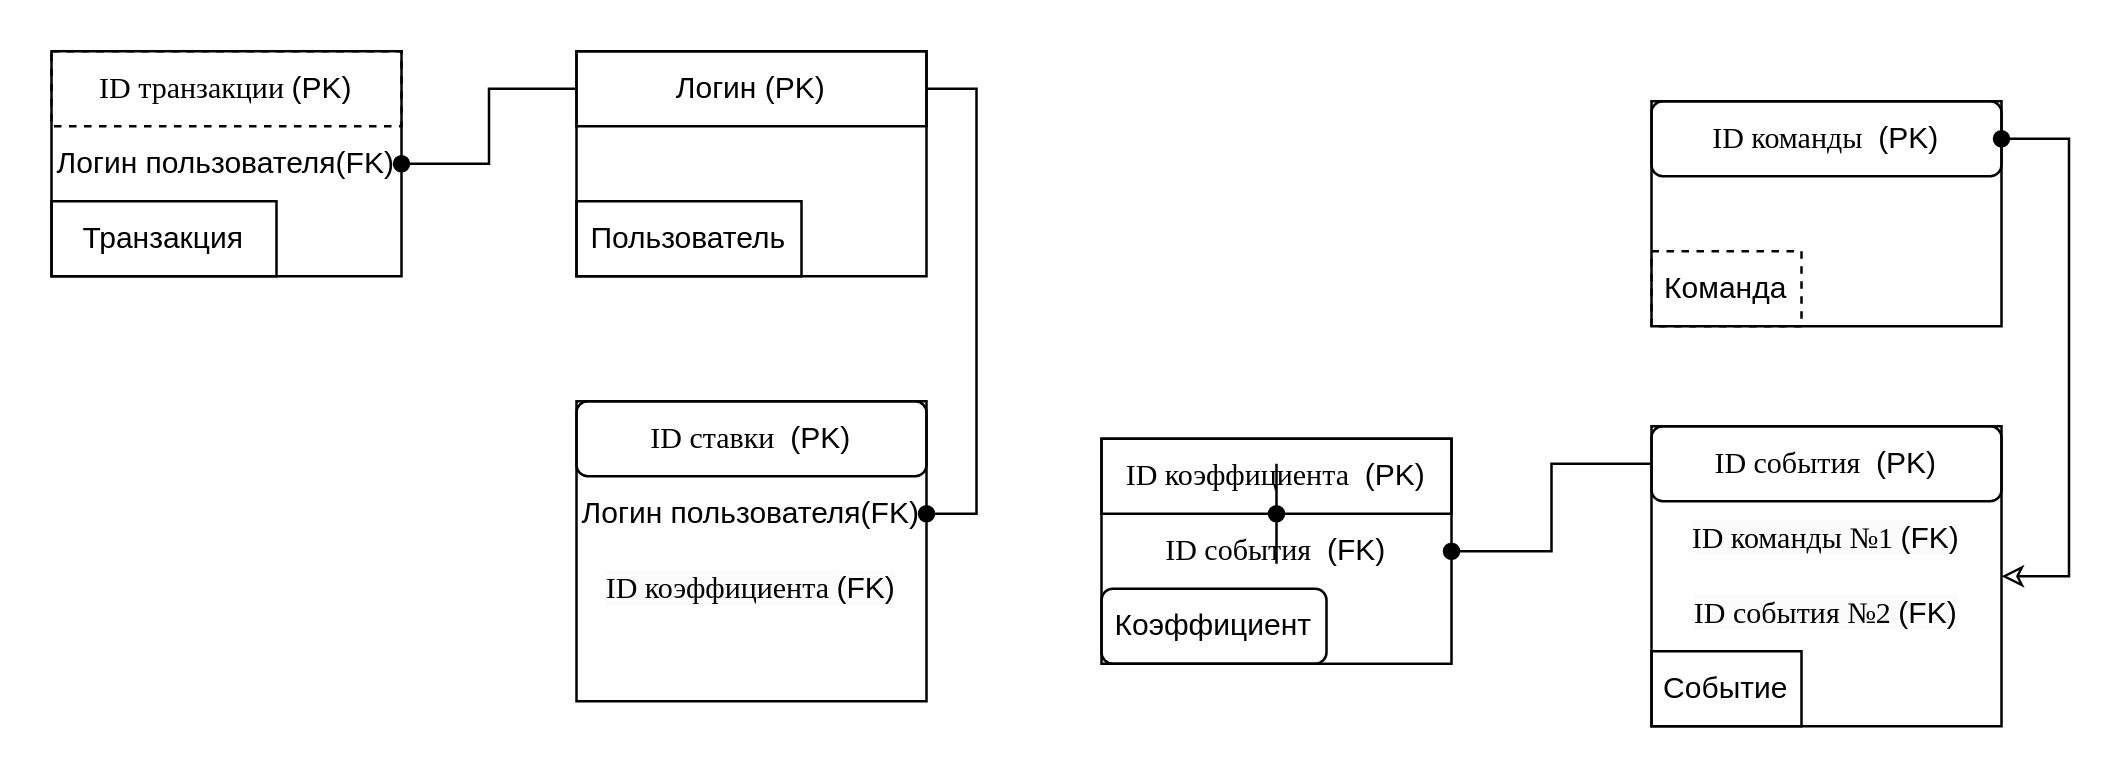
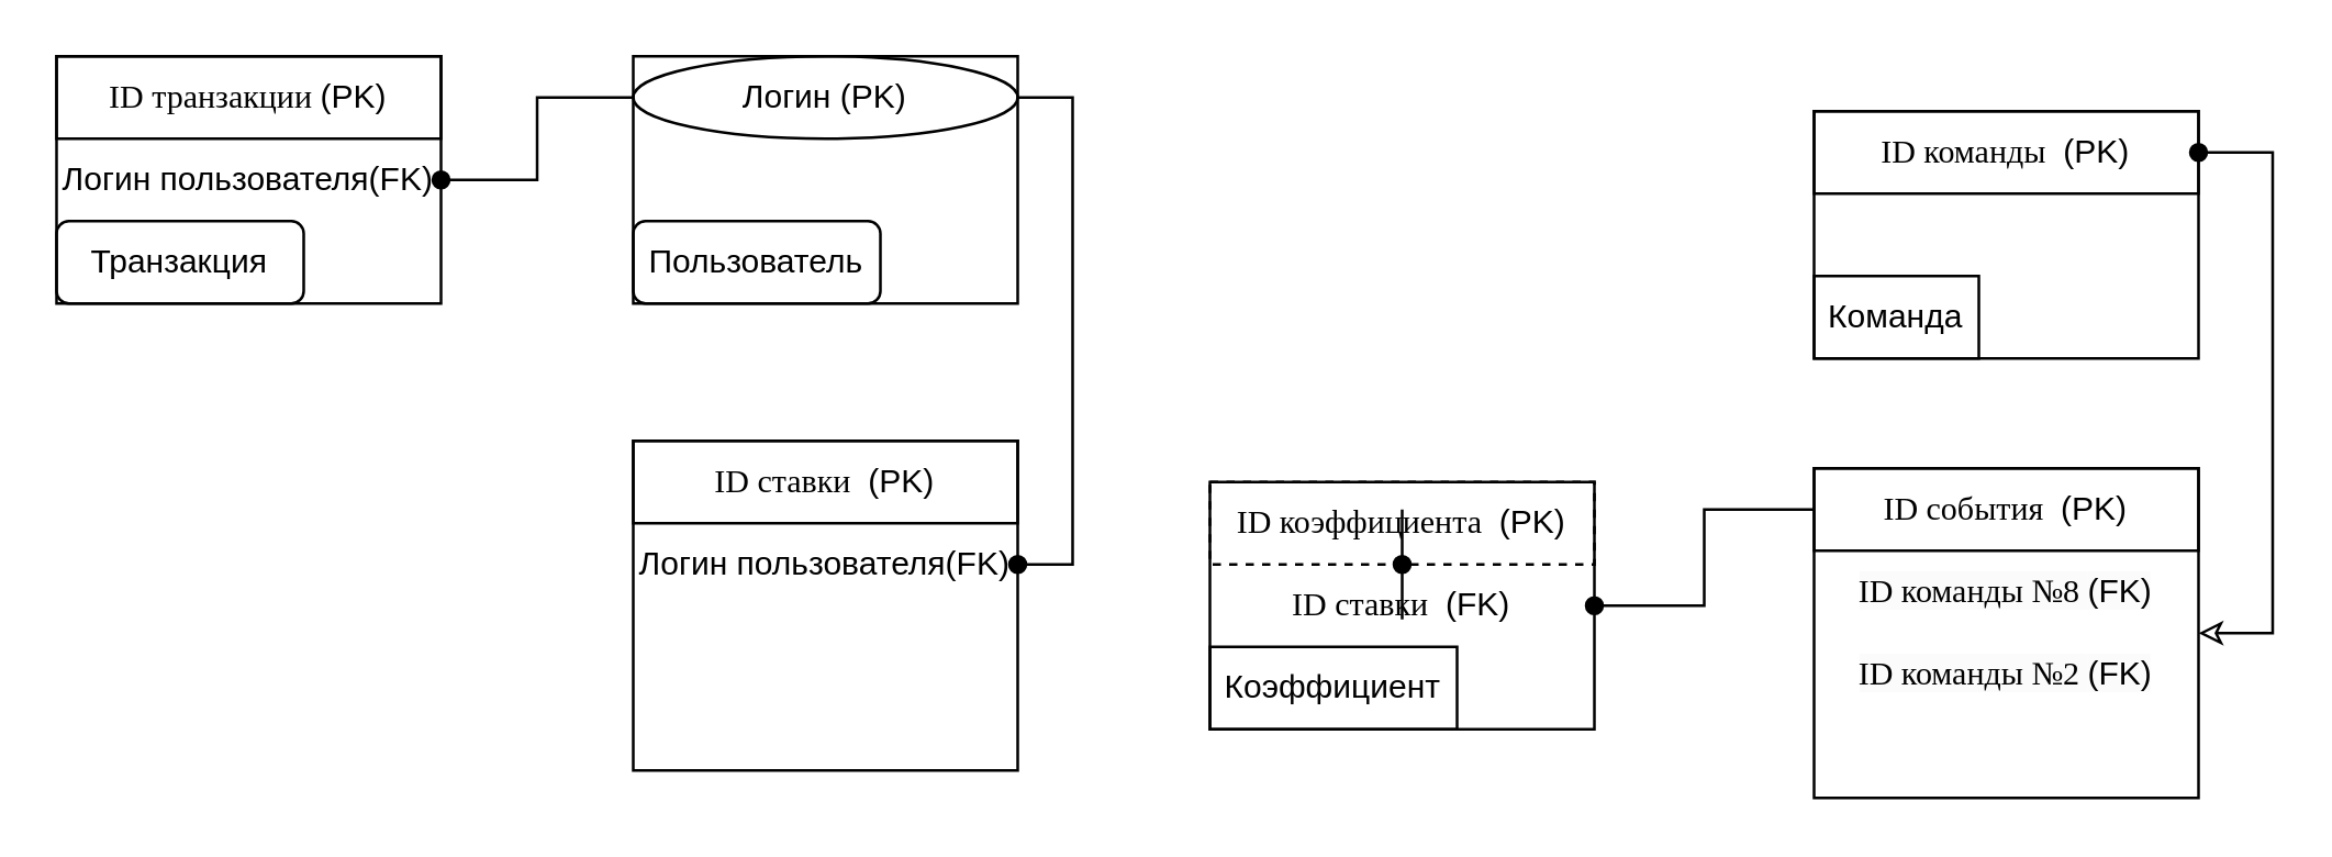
- <mxCell id="22" value="&lt;font style=&quot;font-size: 12px;&quot;&gt;&lt;span style=&quot;font-family: &amp;quot;Times New Roman&amp;quot;, serif;&quot; lang=&quot;EN-US&quot;&gt;ID &lt;/span&gt;&lt;span style=&quot;line-height: 106%; font-family: &amp;quot;Times New Roman&amp;quot;, serif;&quot;&gt;транзакции&amp;nbsp;&lt;/span&gt;(PK)&lt;/font&gt;" style="rounded=0;whiteSpace=wrap;html=1;fillColor=none;dashed=1;" parent="1" vertex="1"><mxGeometry x="20" y="20" width="140" height="30" as="geometry" /></mxCell>
+ <mxCell id="22" value="&lt;font style=&quot;font-size: 12px;&quot;&gt;&lt;span style=&quot;font-family: &amp;quot;Times New Roman&amp;quot;, serif;&quot; lang=&quot;EN-US&quot;&gt;ID &lt;/span&gt;&lt;span style=&quot;line-height: 106%; font-family: &amp;quot;Times New Roman&amp;quot;, serif;&quot;&gt;транзакции&amp;nbsp;&lt;/span&gt;(PK)&lt;/font&gt;" style="rounded=0;whiteSpace=wrap;html=1;fillColor=none;" parent="1" vertex="1"><mxGeometry x="20" y="20" width="140" height="30" as="geometry" /></mxCell>
- <mxCell id="5" value="Логин (PK)" style="rounded=0;whiteSpace=wrap;html=1;fillColor=none;" parent="1" vertex="1"><mxGeometry x="230" y="20" width="140" height="30" as="geometry" /></mxCell>
+ <mxCell id="5" value="Логин (PK)" style="ellipse;whiteSpace=wrap;html=1;fillColor=none;" parent="1" vertex="1"><mxGeometry x="230" y="20" width="140" height="30" as="geometry" /></mxCell>
- <mxCell id="28" value="&lt;font style=&quot;font-size: 12px;&quot;&gt;&lt;span style=&quot;line-height: 106%; font-family: &amp;quot;Times New Roman&amp;quot;, serif;&quot; lang=&quot;EN-US&quot;&gt;ID команды&lt;/span&gt;&lt;span style=&quot;line-height: 106%; font-family: &amp;quot;Times New Roman&amp;quot;, serif;&quot;&gt;&amp;nbsp;&lt;/span&gt;&amp;nbsp;(PK)&lt;/font&gt;" style="whiteSpace=wrap;html=1;fillColor=none;rounded=1;" parent="1" vertex="1"><mxGeometry x="660" y="40" width="140" height="30" as="geometry" /></mxCell>
+ <mxCell id="28" value="&lt;font style=&quot;font-size: 12px;&quot;&gt;&lt;span style=&quot;line-height: 106%; font-family: &amp;quot;Times New Roman&amp;quot;, serif;&quot; lang=&quot;EN-US&quot;&gt;ID команды&lt;/span&gt;&lt;span style=&quot;line-height: 106%; font-family: &amp;quot;Times New Roman&amp;quot;, serif;&quot;&gt;&amp;nbsp;&lt;/span&gt;&amp;nbsp;(PK)&lt;/font&gt;" style="rounded=0;whiteSpace=wrap;html=1;fillColor=none;" parent="1" vertex="1"><mxGeometry x="660" y="40" width="140" height="30" as="geometry" /></mxCell>
- <mxCell id="23" value="Транзакция" style="rounded=0;whiteSpace=wrap;html=1;fillColor=none;" parent="1" vertex="1"><mxGeometry x="20" y="80" width="90" height="30" as="geometry" /></mxCell>
+ <mxCell id="23" value="Транзакция" style="whiteSpace=wrap;html=1;fillColor=none;rounded=1;" parent="1" vertex="1"><mxGeometry x="20" y="80" width="90" height="30" as="geometry" /></mxCell>
- <mxCell id="6" value="Пользователь" style="rounded=0;whiteSpace=wrap;html=1;fillColor=none;" parent="1" vertex="1"><mxGeometry x="230" y="80" width="90" height="30" as="geometry" /></mxCell>
+ <mxCell id="6" value="Пользователь" style="whiteSpace=wrap;html=1;fillColor=none;rounded=1;" parent="1" vertex="1"><mxGeometry x="230" y="80" width="90" height="30" as="geometry" /></mxCell>
- <mxCell id="29" value="Команда" style="rounded=0;whiteSpace=wrap;html=1;fillColor=none;dashed=1;" parent="1" vertex="1"><mxGeometry x="660" y="100" width="60" height="30" as="geometry" /></mxCell>
+ <mxCell id="29" value="Команда" style="rounded=0;whiteSpace=wrap;html=1;fillColor=none;" parent="1" vertex="1"><mxGeometry x="660" y="100" width="60" height="30" as="geometry" /></mxCell>
- <mxCell id="9" value="&lt;font style=&quot;font-size: 12px;&quot;&gt;&lt;span style=&quot;line-height: 106%; font-family: &amp;quot;Times New Roman&amp;quot;, serif;&quot; lang=&quot;EN-US&quot;&gt;ID &lt;/span&gt;&lt;span style=&quot;line-height: 106%; font-family: &amp;quot;Times New Roman&amp;quot;, serif;&quot;&gt;ставки&amp;nbsp;&lt;/span&gt;&amp;nbsp;(PK)&lt;/font&gt;" style="whiteSpace=wrap;html=1;fillColor=none;rounded=1;" parent="1" vertex="1"><mxGeometry x="230" y="160" width="140" height="30" as="geometry" /></mxCell>
+ <mxCell id="9" value="&lt;font style=&quot;font-size: 12px;&quot;&gt;&lt;span style=&quot;line-height: 106%; font-family: &amp;quot;Times New Roman&amp;quot;, serif;&quot; lang=&quot;EN-US&quot;&gt;ID &lt;/span&gt;&lt;span style=&quot;line-height: 106%; font-family: &amp;quot;Times New Roman&amp;quot;, serif;&quot;&gt;ставки&amp;nbsp;&lt;/span&gt;&amp;nbsp;(PK)&lt;/font&gt;" style="rounded=0;whiteSpace=wrap;html=1;fillColor=none;" parent="1" vertex="1"><mxGeometry x="230" y="160" width="140" height="30" as="geometry" /></mxCell>
- <mxCell id="13" value="&lt;font style=&quot;font-size: 12px;&quot;&gt;&lt;span style=&quot;line-height: 106%; font-family: &amp;quot;Times New Roman&amp;quot;, serif;&quot; lang=&quot;EN-US&quot;&gt;ID события&lt;/span&gt;&lt;span style=&quot;line-height: 106%; font-family: &amp;quot;Times New Roman&amp;quot;, serif;&quot;&gt;&amp;nbsp;&lt;/span&gt;&amp;nbsp;(PK)&lt;/font&gt;" style="whiteSpace=wrap;html=1;fillColor=none;rounded=1;" parent="1" vertex="1"><mxGeometry x="660" y="170" width="140" height="30" as="geometry" /></mxCell>
+ <mxCell id="13" value="&lt;font style=&quot;font-size: 12px;&quot;&gt;&lt;span style=&quot;line-height: 106%; font-family: &amp;quot;Times New Roman&amp;quot;, serif;&quot; lang=&quot;EN-US&quot;&gt;ID события&lt;/span&gt;&lt;span style=&quot;line-height: 106%; font-family: &amp;quot;Times New Roman&amp;quot;, serif;&quot;&gt;&amp;nbsp;&lt;/span&gt;&amp;nbsp;(PK)&lt;/font&gt;" style="rounded=0;whiteSpace=wrap;html=1;fillColor=none;" parent="1" vertex="1"><mxGeometry x="660" y="170" width="140" height="30" as="geometry" /></mxCell>
- <mxCell id="18" value="&lt;font style=&quot;font-size: 12px;&quot;&gt;&lt;span style=&quot;line-height: 106%; font-family: &amp;quot;Times New Roman&amp;quot;, serif;&quot; lang=&quot;EN-US&quot;&gt;ID&amp;nbsp;&lt;/span&gt;&lt;span style=&quot;line-height: 106%; font-family: &amp;quot;Times New Roman&amp;quot;, serif;&quot;&gt;коэффициента&amp;nbsp;&lt;/span&gt;&amp;nbsp;(PK)&lt;/font&gt;" style="rounded=0;whiteSpace=wrap;html=1;fillColor=none;" parent="1" vertex="1"><mxGeometry x="440" y="175" width="140" height="30" as="geometry" /></mxCell>
+ <mxCell id="18" value="&lt;font style=&quot;font-size: 12px;&quot;&gt;&lt;span style=&quot;line-height: 106%; font-family: &amp;quot;Times New Roman&amp;quot;, serif;&quot; lang=&quot;EN-US&quot;&gt;ID&amp;nbsp;&lt;/span&gt;&lt;span style=&quot;line-height: 106%; font-family: &amp;quot;Times New Roman&amp;quot;, serif;&quot;&gt;коэффициента&amp;nbsp;&lt;/span&gt;&amp;nbsp;(PK)&lt;/font&gt;" style="rounded=0;whiteSpace=wrap;html=1;fillColor=none;dashed=1;" parent="1" vertex="1"><mxGeometry x="440" y="175" width="140" height="30" as="geometry" /></mxCell>
- <mxCell id="31" value="&lt;br&gt;&lt;span style=&quot;forced-color-adjust: none; color: rgb(0, 0, 0); font-size: 12px; font-style: normal; font-variant-ligatures: normal; font-variant-caps: normal; font-weight: 400; letter-spacing: normal; orphans: 2; text-align: center; text-indent: 0px; text-transform: none; widows: 2; word-spacing: 0px; -webkit-text-stroke-width: 0px; white-space: normal; background-color: rgb(251, 251, 251); text-decoration-thickness: initial; text-decoration-style: initial; text-decoration-color: initial; line-height: 12.72px; font-family: &amp;quot;Times New Roman&amp;quot;, serif;&quot; lang=&quot;EN-US&quot;&gt;ID&lt;span&gt;&amp;nbsp;команды №1&amp;nbsp;&lt;/span&gt;&lt;/span&gt;&lt;span style=&quot;color: rgb(0, 0, 0); font-family: Helvetica; font-size: 12px; font-style: normal; font-variant-ligatures: normal; font-variant-caps: normal; font-weight: 400; letter-spacing: normal; orphans: 2; text-align: center; text-indent: 0px; text-transform: none; widows: 2; word-spacing: 0px; -webkit-text-stroke-width: 0px; white-space: normal; background-color: rgb(251, 251, 251); text-decoration-thickness: initial; text-decoration-style: initial; text-decoration-color: initial; display: inline !important; float: none;&quot;&gt;(FK)&lt;/span&gt;&lt;div&gt;&lt;br&gt;&lt;/div&gt;" style="rounded=0;whiteSpace=wrap;html=1;fillColor=none;strokeColor=none;" parent="1" vertex="1"><mxGeometry x="660" y="200" width="140" height="30" as="geometry" /></mxCell>
+ <mxCell id="31" value="&lt;br&gt;&lt;span style=&quot;forced-color-adjust: none; color: rgb(0, 0, 0); font-size: 12px; font-style: normal; font-variant-ligatures: normal; font-variant-caps: normal; font-weight: 400; letter-spacing: normal; orphans: 2; text-align: center; text-indent: 0px; text-transform: none; widows: 2; word-spacing: 0px; -webkit-text-stroke-width: 0px; white-space: normal; background-color: rgb(251, 251, 251); text-decoration-thickness: initial; text-decoration-style: initial; text-decoration-color: initial; line-height: 12.72px; font-family: &amp;quot;Times New Roman&amp;quot;, serif;&quot; lang=&quot;EN-US&quot;&gt;ID&lt;span&gt;&amp;nbsp;команды №8&amp;nbsp;&lt;/span&gt;&lt;/span&gt;&lt;span style=&quot;color: rgb(0, 0, 0); font-family: Helvetica; font-size: 12px; font-style: normal; font-variant-ligatures: normal; font-variant-caps: normal; font-weight: 400; letter-spacing: normal; orphans: 2; text-align: center; text-indent: 0px; text-transform: none; widows: 2; word-spacing: 0px; -webkit-text-stroke-width: 0px; white-space: normal; background-color: rgb(251, 251, 251); text-decoration-thickness: initial; text-decoration-style: initial; text-decoration-color: initial; display: inline !important; float: none;&quot;&gt;(FK)&lt;/span&gt;&lt;div&gt;&lt;br&gt;&lt;/div&gt;" style="rounded=0;whiteSpace=wrap;html=1;fillColor=none;strokeColor=none;" parent="1" vertex="1"><mxGeometry x="660" y="200" width="140" height="30" as="geometry" /></mxCell>
- <mxCell id="20" value="&lt;font style=&quot;font-size: 12px;&quot;&gt;&lt;span style=&quot;line-height: 106%; font-family: &amp;quot;Times New Roman&amp;quot;, serif;&quot; lang=&quot;EN-US&quot;&gt;ID события&lt;/span&gt;&lt;span style=&quot;line-height: 106%; font-family: &amp;quot;Times New Roman&amp;quot;, serif;&quot;&gt;&amp;nbsp;&lt;/span&gt;&amp;nbsp;(FK)&lt;/font&gt;" style="rounded=0;whiteSpace=wrap;html=1;fillColor=none;fontColor=default;strokeColor=none;" parent="1" vertex="1"><mxGeometry x="440" y="205" width="140" height="30" as="geometry" /></mxCell>
+ <mxCell id="20" value="&lt;font style=&quot;font-size: 12px;&quot;&gt;&lt;span style=&quot;line-height: 106%; font-family: &amp;quot;Times New Roman&amp;quot;, serif;&quot; lang=&quot;EN-US&quot;&gt;ID ставки&lt;/span&gt;&lt;span style=&quot;line-height: 106%; font-family: &amp;quot;Times New Roman&amp;quot;, serif;&quot;&gt;&amp;nbsp;&lt;/span&gt;&amp;nbsp;(FK)&lt;/font&gt;" style="rounded=0;whiteSpace=wrap;html=1;fillColor=none;fontColor=default;strokeColor=none;" parent="1" vertex="1"><mxGeometry x="440" y="205" width="140" height="30" as="geometry" /></mxCell>
- <mxCell id="10" value="&lt;br&gt;&lt;span style=&quot;forced-color-adjust: none; color: rgb(0, 0, 0); font-size: 12px; font-style: normal; font-variant-ligatures: normal; font-variant-caps: normal; font-weight: 400; letter-spacing: normal; orphans: 2; text-align: center; text-indent: 0px; text-transform: none; widows: 2; word-spacing: 0px; -webkit-text-stroke-width: 0px; white-space: normal; background-color: rgb(251, 251, 251); text-decoration-thickness: initial; text-decoration-style: initial; text-decoration-color: initial; line-height: 12.72px; font-family: &amp;quot;Times New Roman&amp;quot;, serif;&quot; lang=&quot;EN-US&quot;&gt;ID&lt;span&gt;&amp;nbsp;коэффициента&amp;nbsp;&lt;/span&gt;&lt;/span&gt;&lt;span style=&quot;color: rgb(0, 0, 0); font-family: Helvetica; font-size: 12px; font-style: normal; font-variant-ligatures: normal; font-variant-caps: normal; font-weight: 400; letter-spacing: normal; orphans: 2; text-align: center; text-indent: 0px; text-transform: none; widows: 2; word-spacing: 0px; -webkit-text-stroke-width: 0px; white-space: normal; background-color: rgb(251, 251, 251); text-decoration-thickness: initial; text-decoration-style: initial; text-decoration-color: initial; display: inline !important; float: none;&quot;&gt;(FK)&lt;/span&gt;&lt;div&gt;&lt;br/&gt;&lt;/div&gt;" style="rounded=0;whiteSpace=wrap;html=1;fillColor=none;strokeColor=none;" parent="1" vertex="1"><mxGeometry x="230" y="220" width="140" height="30" as="geometry" /></mxCell>
- <mxCell id="32" value="&lt;br&gt;&lt;span style=&quot;forced-color-adjust: none; color: rgb(0, 0, 0); font-size: 12px; font-style: normal; font-variant-ligatures: normal; font-variant-caps: normal; font-weight: 400; letter-spacing: normal; orphans: 2; text-align: center; text-indent: 0px; text-transform: none; widows: 2; word-spacing: 0px; -webkit-text-stroke-width: 0px; white-space: normal; background-color: rgb(251, 251, 251); text-decoration-thickness: initial; text-decoration-style: initial; text-decoration-color: initial; line-height: 12.72px; font-family: &amp;quot;Times New Roman&amp;quot;, serif;&quot; lang=&quot;EN-US&quot;&gt;ID&lt;span&gt;&amp;nbsp;события №2&amp;nbsp;&lt;/span&gt;&lt;/span&gt;&lt;span style=&quot;color: rgb(0, 0, 0); font-family: Helvetica; font-size: 12px; font-style: normal; font-variant-ligatures: normal; font-variant-caps: normal; font-weight: 400; letter-spacing: normal; orphans: 2; text-align: center; text-indent: 0px; text-transform: none; widows: 2; word-spacing: 0px; -webkit-text-stroke-width: 0px; white-space: normal; background-color: rgb(251, 251, 251); text-decoration-thickness: initial; text-decoration-style: initial; text-decoration-color: initial; display: inline !important; float: none;&quot;&gt;(FK)&lt;/span&gt;&lt;div&gt;&lt;br&gt;&lt;/div&gt;" style="rounded=0;whiteSpace=wrap;html=1;fillColor=none;strokeColor=none;" parent="1" vertex="1"><mxGeometry x="660" y="230" width="140" height="30" as="geometry" /></mxCell>
+ <mxCell id="32" value="&lt;br&gt;&lt;span style=&quot;forced-color-adjust: none; color: rgb(0, 0, 0); font-size: 12px; font-style: normal; font-variant-ligatures: normal; font-variant-caps: normal; font-weight: 400; letter-spacing: normal; orphans: 2; text-align: center; text-indent: 0px; text-transform: none; widows: 2; word-spacing: 0px; -webkit-text-stroke-width: 0px; white-space: normal; background-color: rgb(251, 251, 251); text-decoration-thickness: initial; text-decoration-style: initial; text-decoration-color: initial; line-height: 12.72px; font-family: &amp;quot;Times New Roman&amp;quot;, serif;&quot; lang=&quot;EN-US&quot;&gt;ID&lt;span&gt;&amp;nbsp;команды №2&amp;nbsp;&lt;/span&gt;&lt;/span&gt;&lt;span style=&quot;color: rgb(0, 0, 0); font-family: Helvetica; font-size: 12px; font-style: normal; font-variant-ligatures: normal; font-variant-caps: normal; font-weight: 400; letter-spacing: normal; orphans: 2; text-align: center; text-indent: 0px; text-transform: none; widows: 2; word-spacing: 0px; -webkit-text-stroke-width: 0px; white-space: normal; background-color: rgb(251, 251, 251); text-decoration-thickness: initial; text-decoration-style: initial; text-decoration-color: initial; display: inline !important; float: none;&quot;&gt;(FK)&lt;/span&gt;&lt;div&gt;&lt;br&gt;&lt;/div&gt;" style="rounded=0;whiteSpace=wrap;html=1;fillColor=none;strokeColor=none;" parent="1" vertex="1"><mxGeometry x="660" y="230" width="140" height="30" as="geometry" /></mxCell>
- <mxCell id="19" value="Коэффициент" style="whiteSpace=wrap;html=1;fillColor=none;rounded=1;" parent="1" vertex="1"><mxGeometry x="440" y="235" width="90" height="30" as="geometry" /></mxCell>
+ <mxCell id="19" value="Коэффициент" style="rounded=0;whiteSpace=wrap;html=1;fillColor=none;" parent="1" vertex="1"><mxGeometry x="440" y="235" width="90" height="30" as="geometry" /></mxCell>
- <mxCell id="14" value="Событие" style="rounded=0;whiteSpace=wrap;html=1;fillColor=none;" parent="1" vertex="1"><mxGeometry x="660" y="260" width="60" height="30" as="geometry" /></mxCell>
